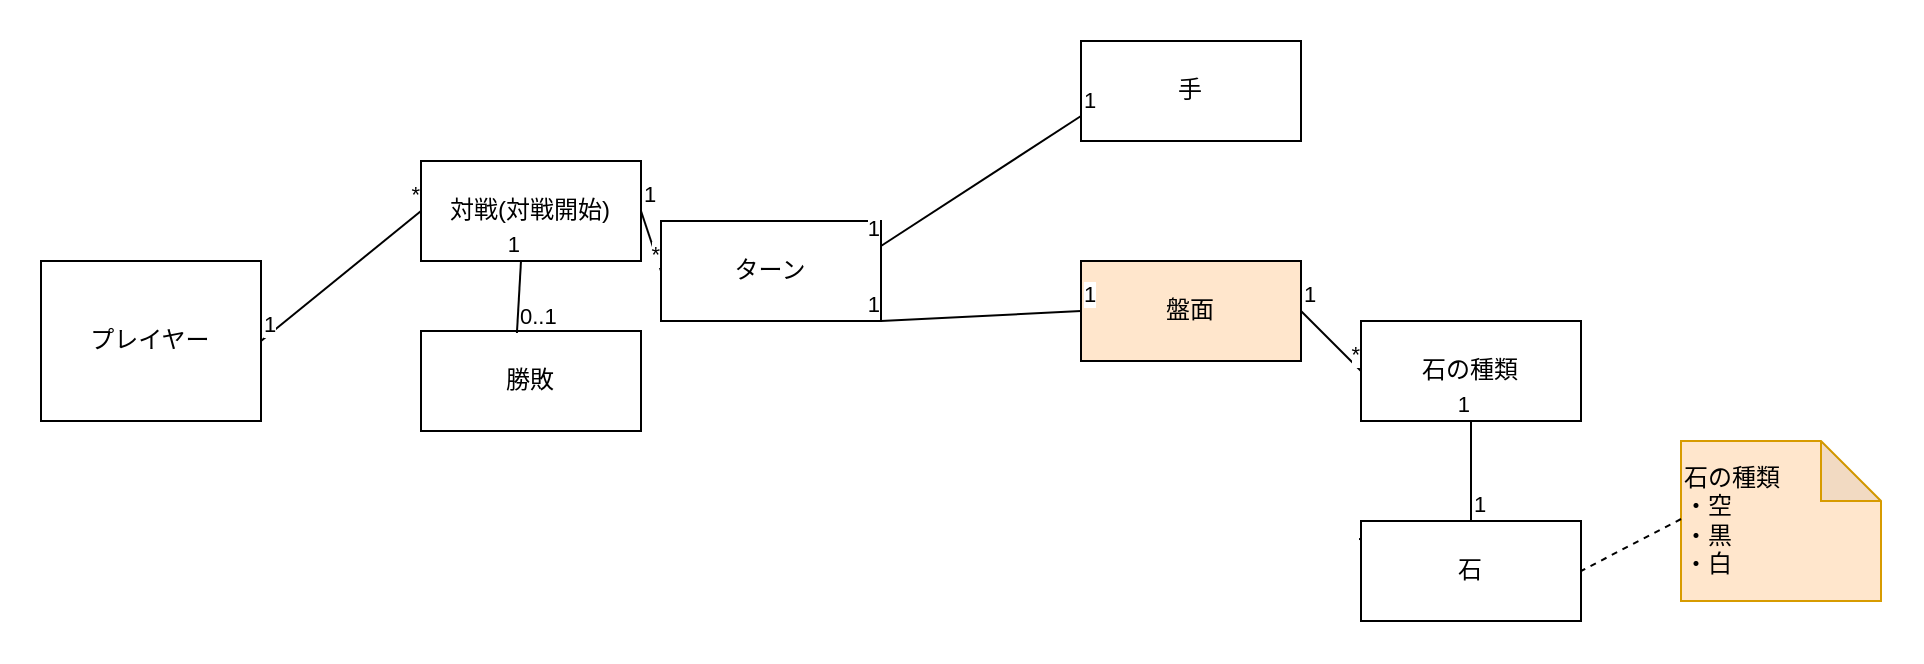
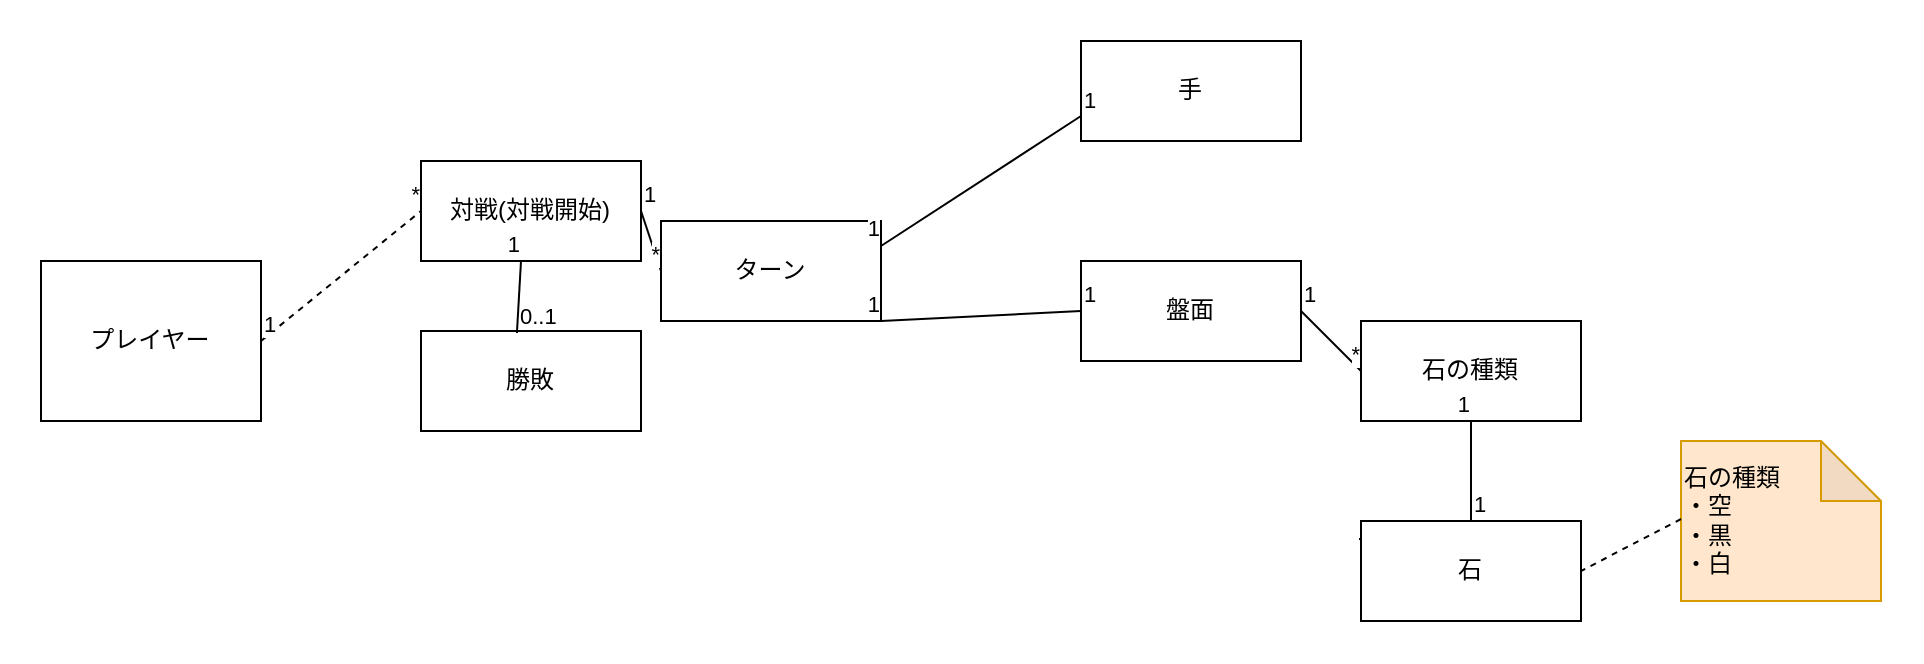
- <mxCell id="7" value="" style="endArrow=none;html=1;exitX=1;exitY=0.5;exitDx=0;exitDy=0;entryX=0;entryY=0.5;entryDx=0;entryDy=0;" parent="1" source="5" edge="1" target="2"><mxGeometry relative="1" as="geometry"><mxPoint x="125" y="169" as="sourcePoint" /><mxPoint x="199" y="156" as="targetPoint" /></mxGeometry></mxCell>
+ <mxCell id="7" value="" style="endArrow=none;html=1;exitX=1;exitY=0.5;exitDx=0;exitDy=0;entryX=0;entryY=0.5;entryDx=0;entryDy=0;dashed=1;" parent="1" source="5" edge="1" target="2"><mxGeometry relative="1" as="geometry"><mxPoint x="125" y="169" as="sourcePoint" /><mxPoint x="199" y="156" as="targetPoint" /></mxGeometry></mxCell>
- <mxCell id="11" value="盤面" style="html=1;whiteSpace=wrap;fillColor=#ffe6cc;" vertex="1" parent="1"><mxGeometry x="540" y="130" width="110" height="50" as="geometry" /></mxCell>
+ <mxCell id="11" value="盤面" style="html=1;whiteSpace=wrap;" vertex="1" parent="1"><mxGeometry x="540" y="130" width="110" height="50" as="geometry" /></mxCell>
